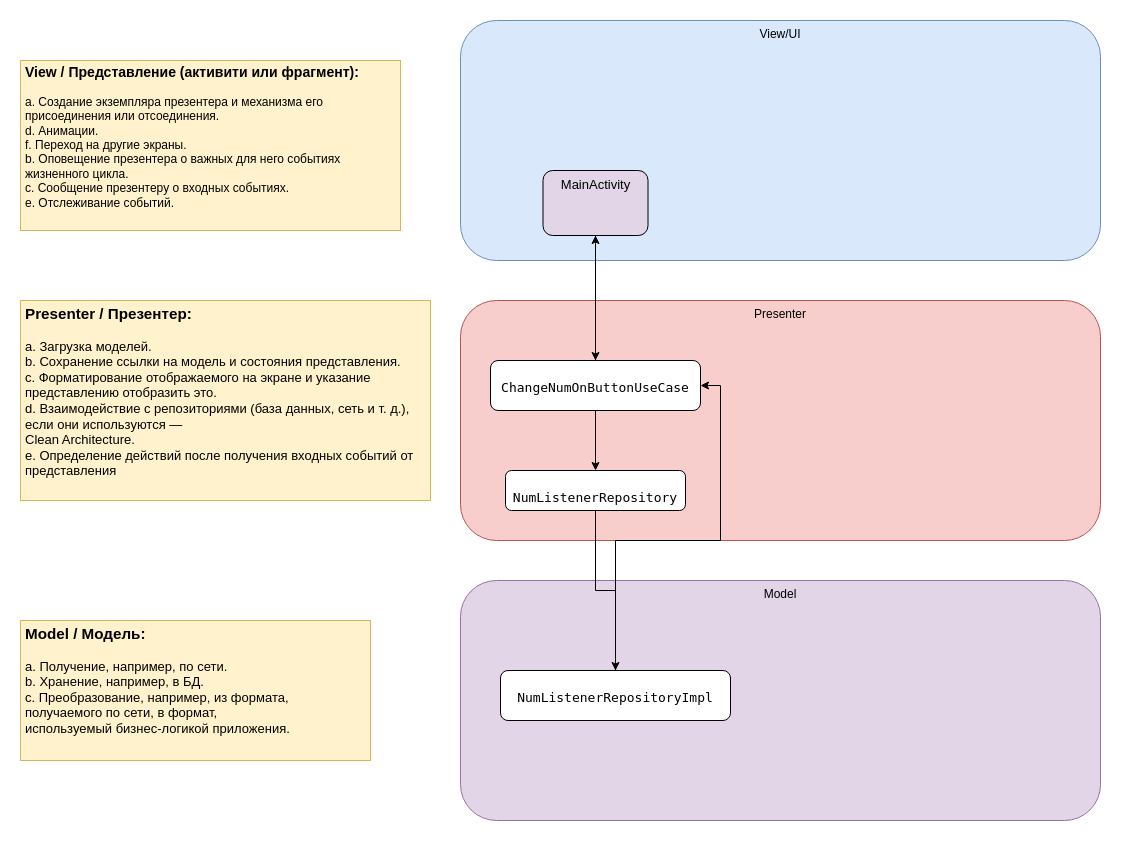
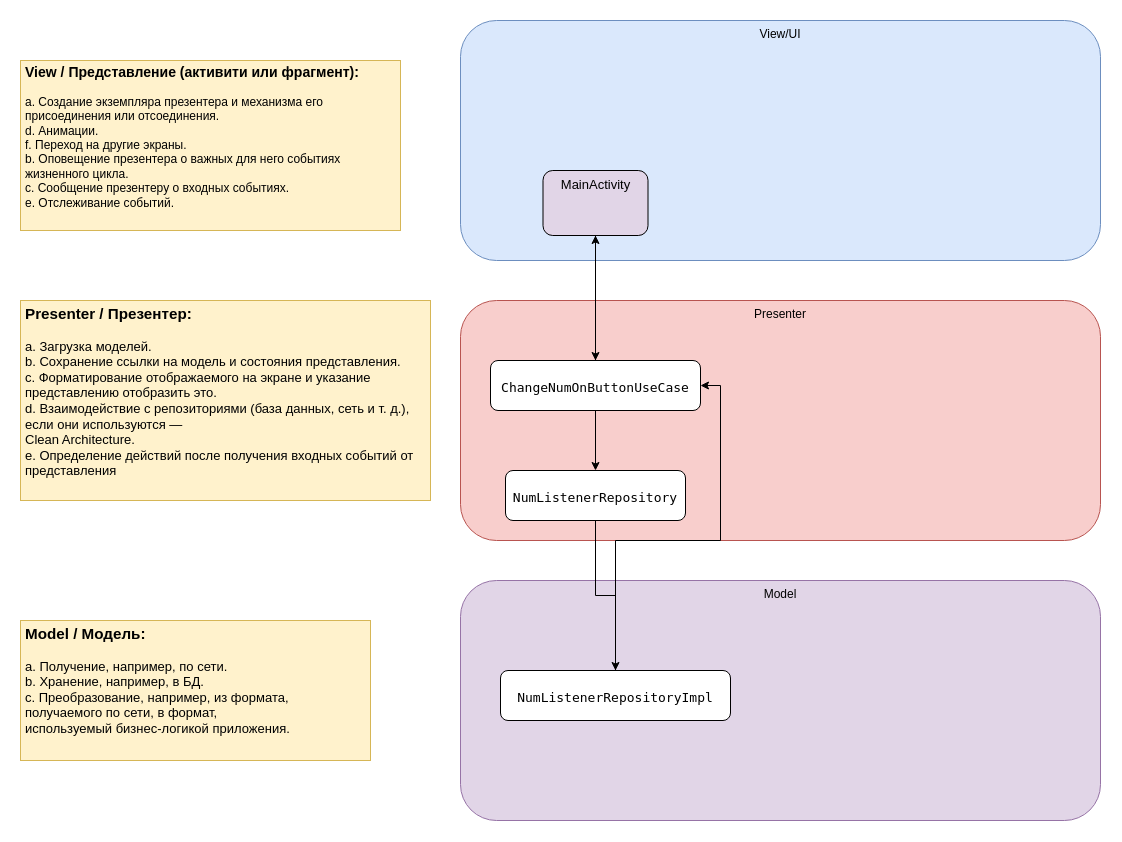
- <mxCell id="16" value="&lt;pre style=&quot;font-family: &amp;quot;jetbrains mono&amp;quot;, monospace;&quot;&gt;NumListenerRepository&lt;/pre&gt;" style="rounded=1;whiteSpace=wrap;html=1;labelBackgroundColor=none;labelBorderColor=none;fontSize=13;fontColor=default;align=center;verticalAlign=top;" vertex="1" parent="1"><mxGeometry x="505" y="470" width="180" height="40" as="geometry" /></mxCell>
+ <mxCell id="16" value="&lt;pre style=&quot;font-family: &amp;quot;jetbrains mono&amp;quot;, monospace;&quot;&gt;NumListenerRepository&lt;/pre&gt;" style="rounded=1;whiteSpace=wrap;html=1;labelBackgroundColor=none;labelBorderColor=none;fontSize=13;fontColor=default;align=center;verticalAlign=top;" vertex="1" parent="1"><mxGeometry x="505" y="470" width="180" height="50" as="geometry" /></mxCell>
